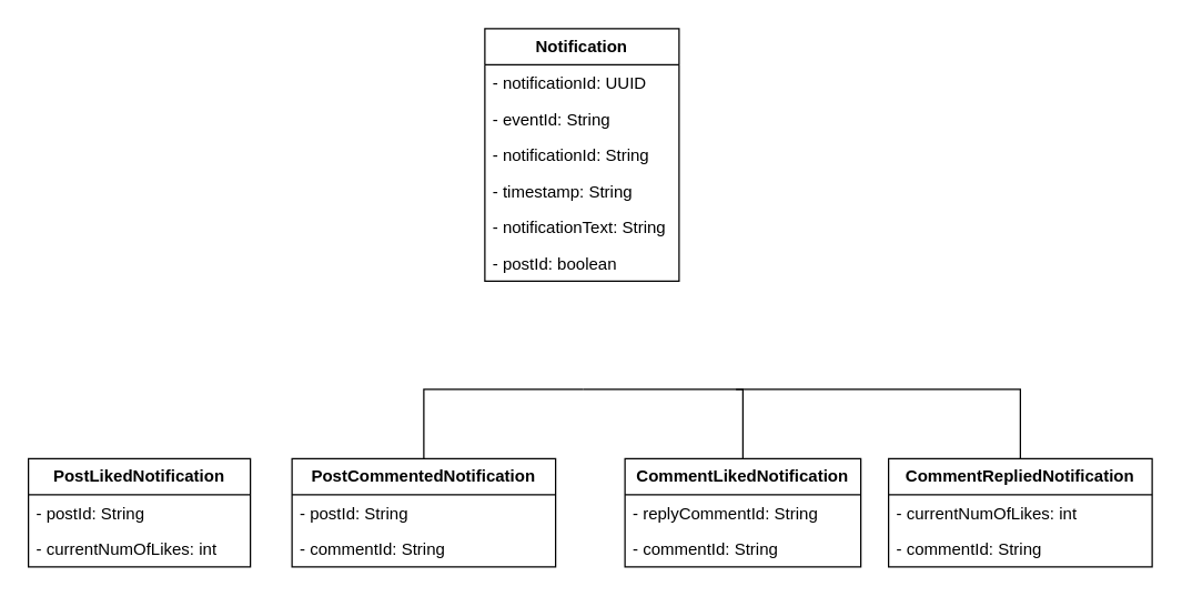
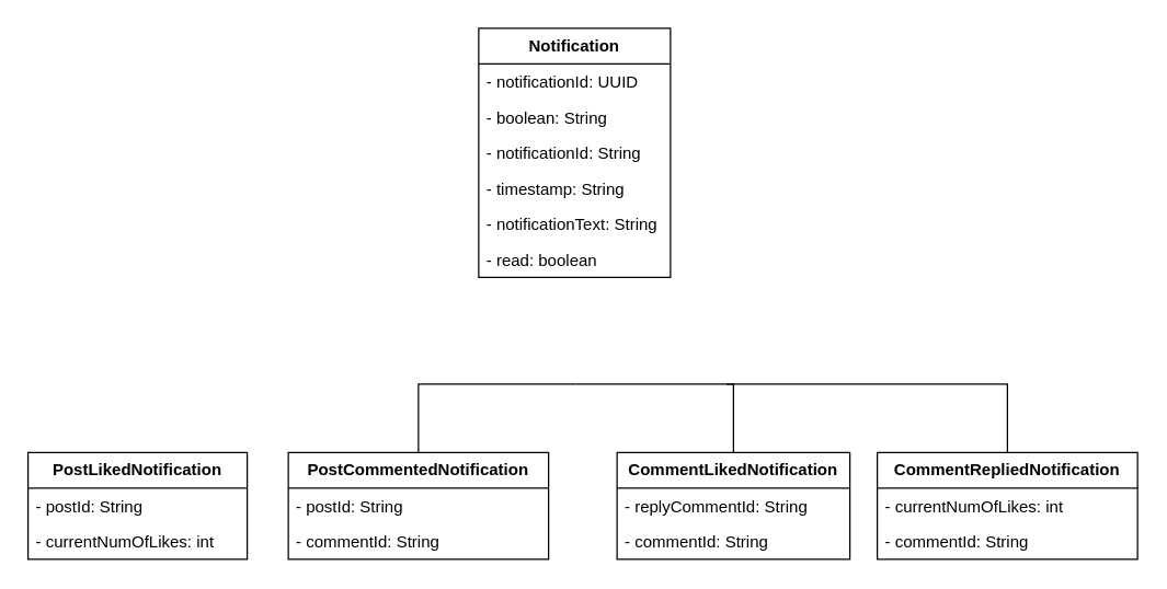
- <mxCell id="4" value="- eventId: String" style="text;strokeColor=none;fillColor=none;align=left;verticalAlign=top;spacingLeft=4;spacingRight=4;overflow=hidden;rotatable=0;points=[[0,0.5],[1,0.5]];portConstraint=eastwest;whiteSpace=wrap;html=1;" parent="2" vertex="1"><mxGeometry y="52" width="140" height="26" as="geometry" /></mxCell>
+ <mxCell id="4" value="- boolean: String" style="text;strokeColor=none;fillColor=none;align=left;verticalAlign=top;spacingLeft=4;spacingRight=4;overflow=hidden;rotatable=0;points=[[0,0.5],[1,0.5]];portConstraint=eastwest;whiteSpace=wrap;html=1;" parent="2" vertex="1"><mxGeometry y="52" width="140" height="26" as="geometry" /></mxCell>
- <mxCell id="8" value="- postId: boolean" style="text;strokeColor=none;fillColor=none;align=left;verticalAlign=top;spacingLeft=4;spacingRight=4;overflow=hidden;rotatable=0;points=[[0,0.5],[1,0.5]];portConstraint=eastwest;whiteSpace=wrap;html=1;" parent="2" vertex="1"><mxGeometry y="156" width="140" height="26" as="geometry" /></mxCell>
+ <mxCell id="8" value="- read: boolean" style="text;strokeColor=none;fillColor=none;align=left;verticalAlign=top;spacingLeft=4;spacingRight=4;overflow=hidden;rotatable=0;points=[[0,0.5],[1,0.5]];portConstraint=eastwest;whiteSpace=wrap;html=1;" parent="2" vertex="1"><mxGeometry y="156" width="140" height="26" as="geometry" /></mxCell>
